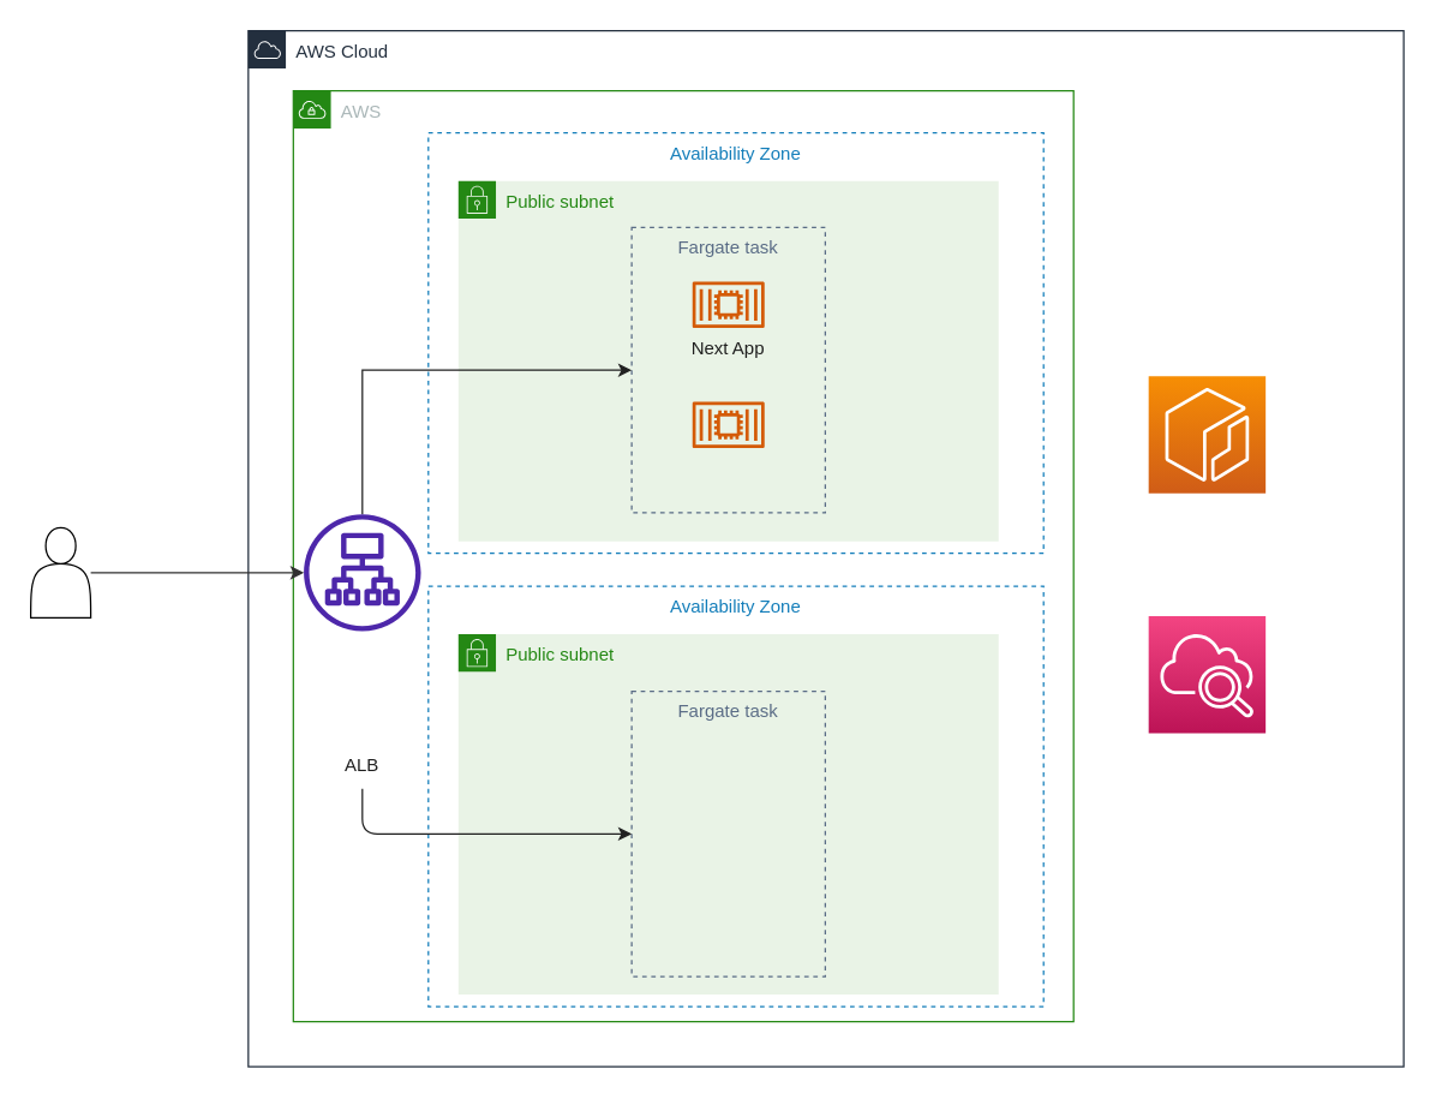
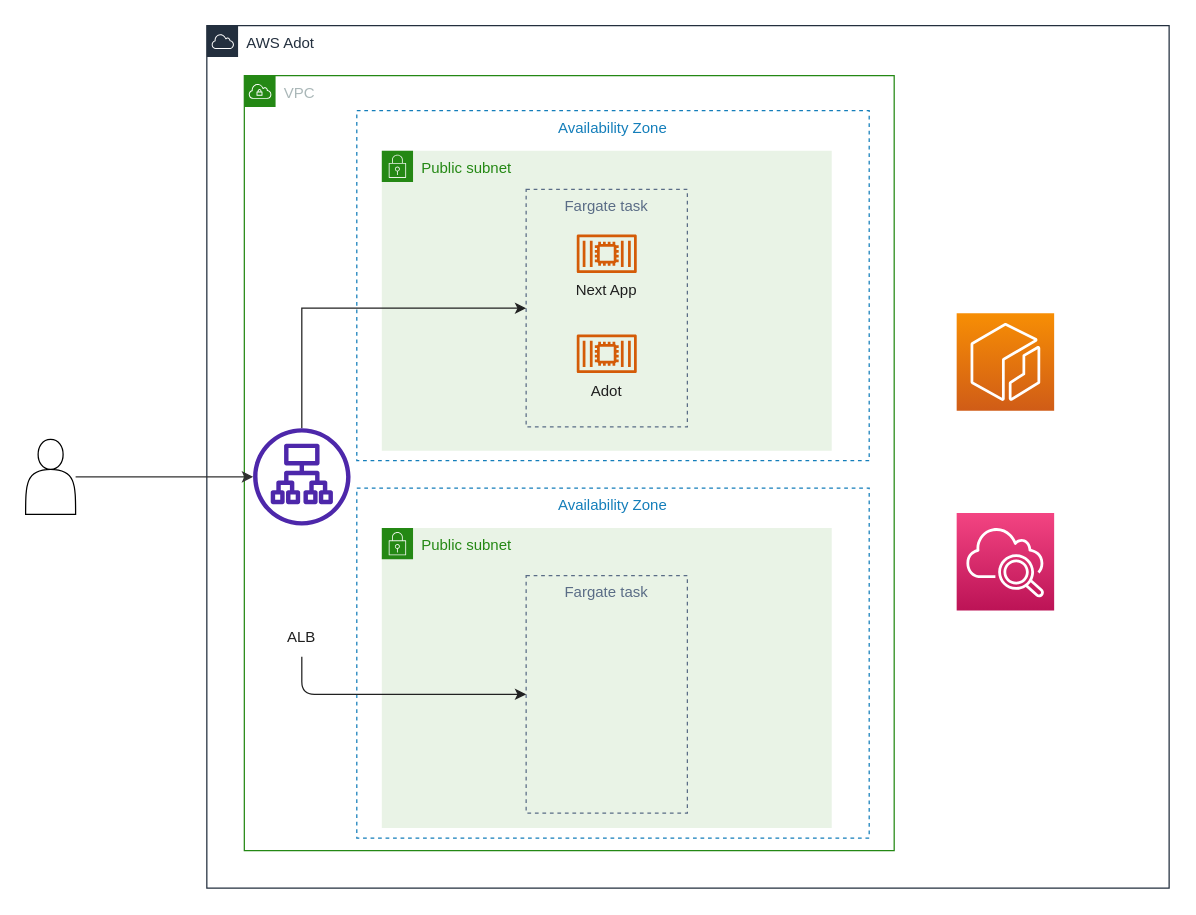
- <mxCell id="3" value="AWS Cloud" style="points=[[0,0],[0.25,0],[0.5,0],[0.75,0],[1,0],[1,0.25],[1,0.5],[1,0.75],[1,1],[0.75,1],[0.5,1],[0.25,1],[0,1],[0,0.75],[0,0.5],[0,0.25]];outlineConnect=0;gradientColor=none;html=1;whiteSpace=wrap;fontSize=12;fontStyle=0;container=1;pointerEvents=0;collapsible=0;recursiveResize=0;shape=mxgraph.aws4.group;grIcon=mxgraph.aws4.group_aws_cloud;strokeColor=#232F3E;fillColor=none;verticalAlign=top;align=left;spacingLeft=30;fontColor=#232F3E;dashed=0;" parent="1" vertex="1"><mxGeometry x="165" y="20" width="770" height="690" as="geometry" /></mxCell>
+ <mxCell id="3" value="AWS Adot" style="points=[[0,0],[0.25,0],[0.5,0],[0.75,0],[1,0],[1,0.25],[1,0.5],[1,0.75],[1,1],[0.75,1],[0.5,1],[0.25,1],[0,1],[0,0.75],[0,0.5],[0,0.25]];outlineConnect=0;gradientColor=none;html=1;whiteSpace=wrap;fontSize=12;fontStyle=0;container=1;pointerEvents=0;collapsible=0;recursiveResize=0;shape=mxgraph.aws4.group;grIcon=mxgraph.aws4.group_aws_cloud;strokeColor=#232F3E;fillColor=none;verticalAlign=top;align=left;spacingLeft=30;fontColor=#232F3E;dashed=0;" parent="1" vertex="1"><mxGeometry x="165" y="20" width="770" height="690" as="geometry" /></mxCell>
- <mxCell id="2" value="AWS" style="points=[[0,0],[0.25,0],[0.5,0],[0.75,0],[1,0],[1,0.25],[1,0.5],[1,0.75],[1,1],[0.75,1],[0.5,1],[0.25,1],[0,1],[0,0.75],[0,0.5],[0,0.25]];outlineConnect=0;gradientColor=none;html=1;whiteSpace=wrap;fontSize=12;fontStyle=0;container=1;pointerEvents=0;collapsible=0;recursiveResize=0;shape=mxgraph.aws4.group;grIcon=mxgraph.aws4.group_vpc;strokeColor=#248814;fillColor=none;verticalAlign=top;align=left;spacingLeft=30;fontColor=#AAB7B8;dashed=0;" parent="1" vertex="1"><mxGeometry x="195" y="60" width="520" height="620" as="geometry" /></mxCell>
+ <mxCell id="2" value="VPC" style="points=[[0,0],[0.25,0],[0.5,0],[0.75,0],[1,0],[1,0.25],[1,0.5],[1,0.75],[1,1],[0.75,1],[0.5,1],[0.25,1],[0,1],[0,0.75],[0,0.5],[0,0.25]];outlineConnect=0;gradientColor=none;html=1;whiteSpace=wrap;fontSize=12;fontStyle=0;container=1;pointerEvents=0;collapsible=0;recursiveResize=0;shape=mxgraph.aws4.group;grIcon=mxgraph.aws4.group_vpc;strokeColor=#248814;fillColor=none;verticalAlign=top;align=left;spacingLeft=30;fontColor=#AAB7B8;dashed=0;" parent="1" vertex="1"><mxGeometry x="195" y="60" width="520" height="620" as="geometry" /></mxCell>
+ <mxCell id="8" value="Adot" style="text;strokeColor=none;align=center;fillColor=none;html=1;verticalAlign=middle;whiteSpace=wrap;rounded=1;labelBackgroundColor=none;fontColor=#1F1F1F;" parent="7" vertex="1"><mxGeometry x="150" y="178" width="60" height="30" as="geometry" /></mxCell>
